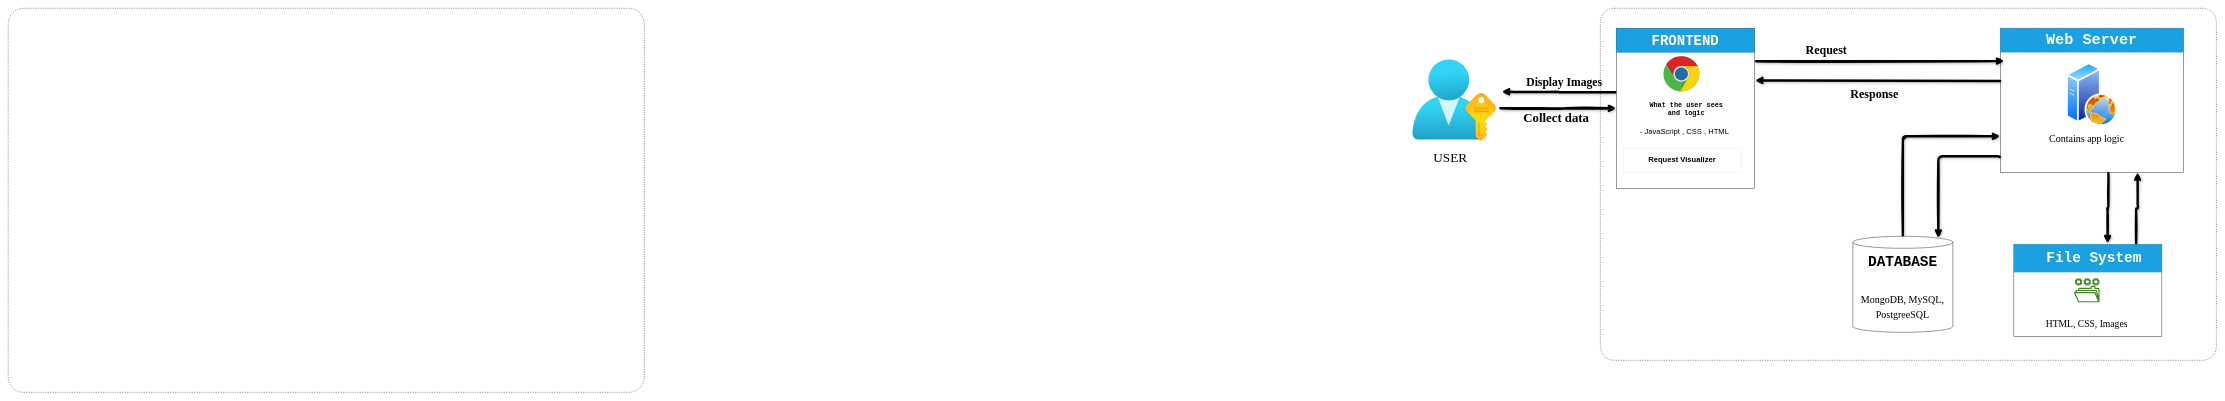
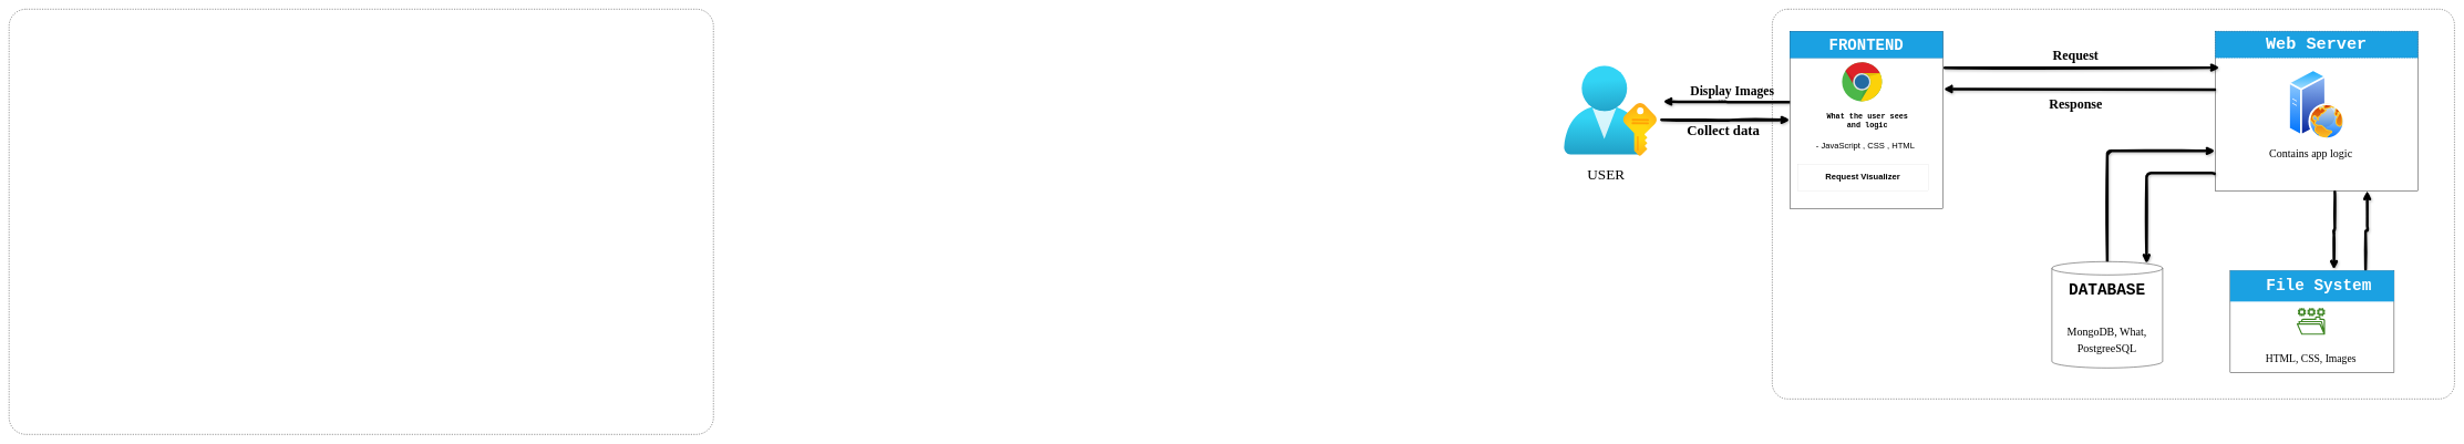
- <mxCell id="28" value="&lt;b&gt;Request&lt;/b&gt;" style="text;html=1;strokeColor=none;fillColor=none;align=center;verticalAlign=middle;whiteSpace=wrap;rounded=0;labelBackgroundColor=none;labelBorderColor=none;strokeWidth=1;fontFamily=Tahoma;fontSize=30;fontColor=#000000;" vertex="1" parent="1"><mxGeometry x="4460" y="110" width="210" height="30" as="geometry" /></mxCell>
+ <mxCell id="28" value="&lt;b&gt;Request&lt;/b&gt;" style="text;html=1;strokeColor=none;fillColor=none;align=center;verticalAlign=middle;whiteSpace=wrap;rounded=0;labelBackgroundColor=none;labelBorderColor=none;strokeWidth=1;fontFamily=Tahoma;fontSize=30;fontColor=#000000;" vertex="1" parent="1"><mxGeometry x="4580" y="110" width="210" height="30" as="geometry" /></mxCell>
- <mxCell id="23" value="&lt;font style=&quot;font-size: 25px;&quot;&gt;MongoDB, MySQL, PostgreeSQL&lt;/font&gt;" style="text;html=1;strokeColor=none;fillColor=none;align=center;verticalAlign=middle;whiteSpace=wrap;rounded=0;labelBackgroundColor=none;labelBorderColor=none;strokeWidth=1;fontFamily=Tahoma;fontSize=31;fontColor=#000000;" vertex="1" parent="1"><mxGeometry x="4630" y="710" width="251.25" height="110" as="geometry" /></mxCell>
+ <mxCell id="23" value="&lt;font style=&quot;font-size: 25px;&quot;&gt;MongoDB, What, PostgreeSQL&lt;/font&gt;" style="text;html=1;strokeColor=none;fillColor=none;align=center;verticalAlign=middle;whiteSpace=wrap;rounded=0;labelBackgroundColor=none;labelBorderColor=none;strokeWidth=1;fontFamily=Tahoma;fontSize=31;fontColor=#000000;" vertex="1" parent="1"><mxGeometry x="4630" y="710" width="251.25" height="110" as="geometry" /></mxCell>
